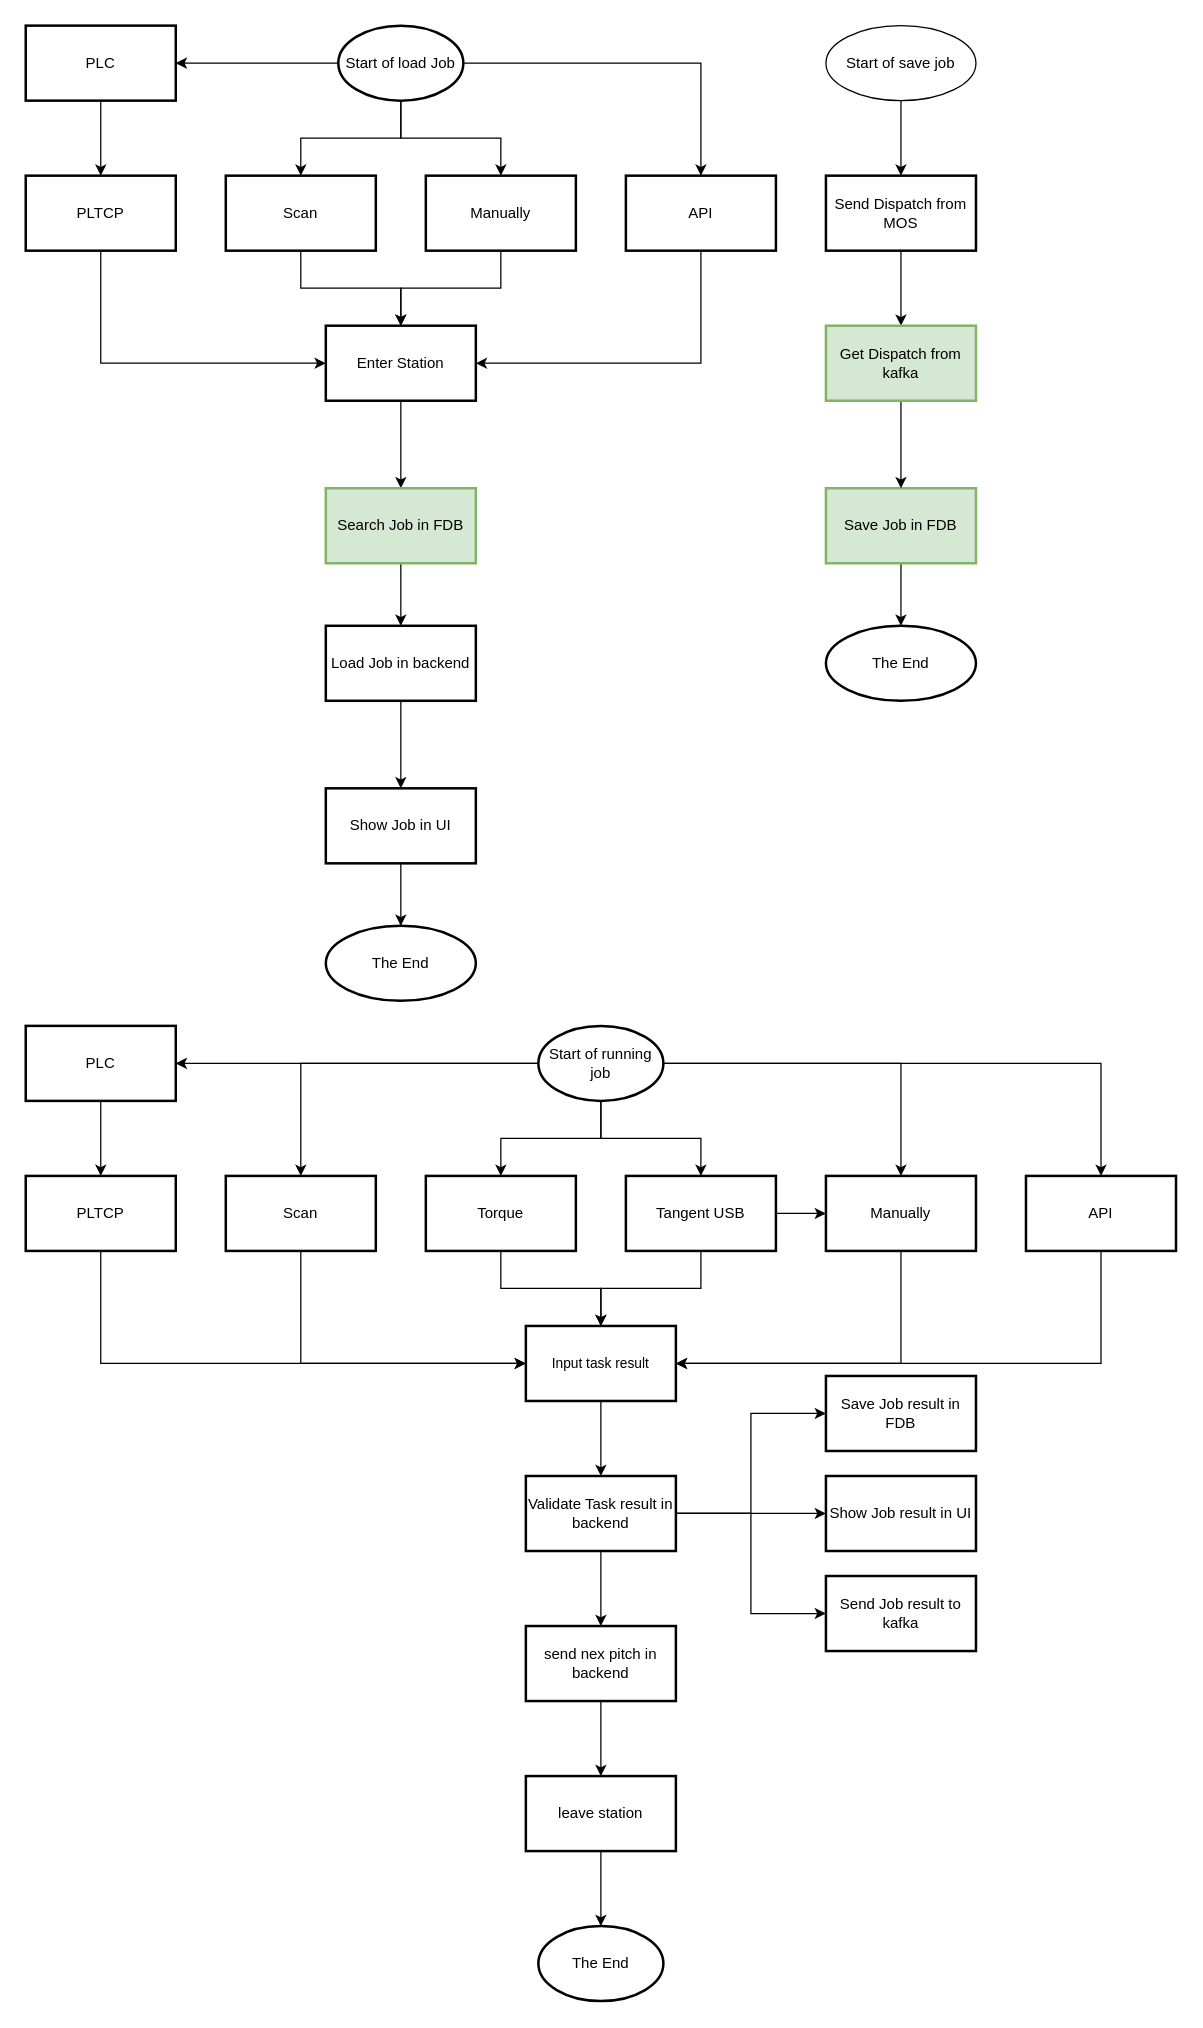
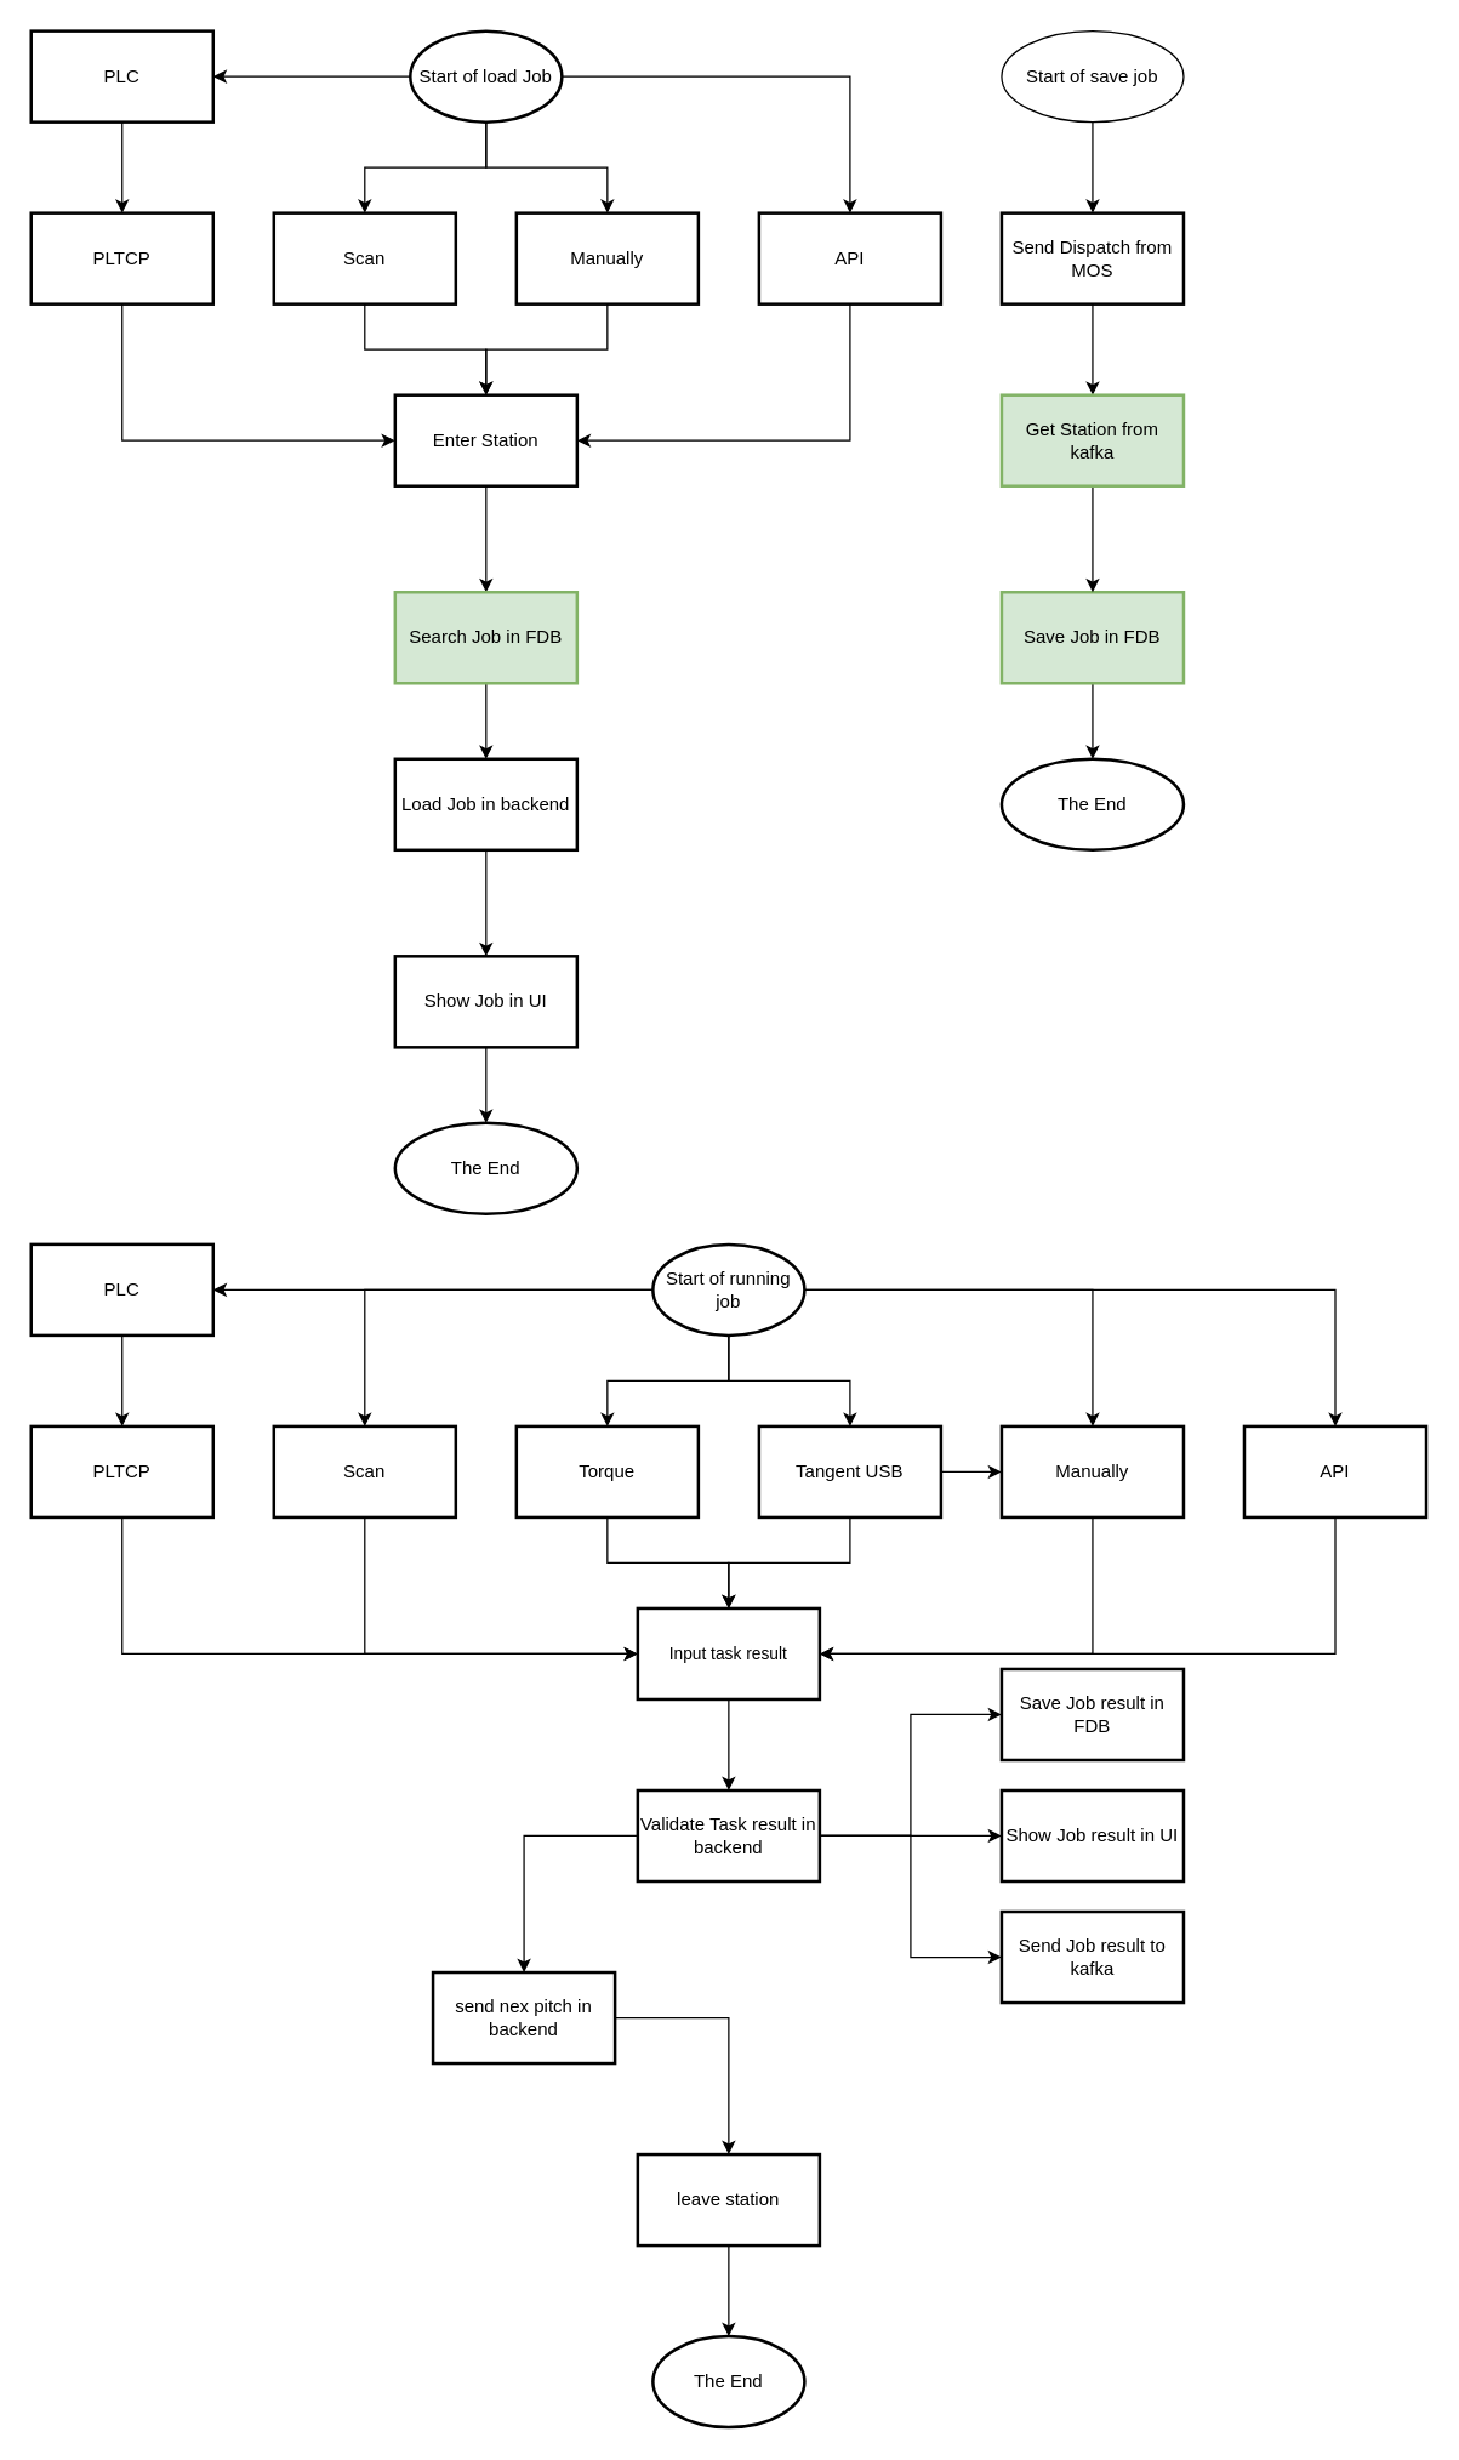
- <mxCell id="68" value="Get Dispatch from kafka" style="whiteSpace=wrap;html=1;strokeWidth=2;fillColor=#d5e8d4;strokeColor=#82b366;" parent="1" vertex="1"><mxGeometry x="660" y="260" width="120" height="60" as="geometry" /></mxCell>
+ <mxCell id="68" value="Get Station from kafka" style="whiteSpace=wrap;html=1;strokeWidth=2;fillColor=#d5e8d4;strokeColor=#82b366;" parent="1" vertex="1"><mxGeometry x="660" y="260" width="120" height="60" as="geometry" /></mxCell>
- <mxCell id="24" value="send nex pitch in backend" style="whiteSpace=wrap;html=1;strokeWidth=2;" parent="1" vertex="1"><mxGeometry x="420" y="1300" width="120" height="60" as="geometry" /></mxCell>
+ <mxCell id="24" value="send nex pitch in backend" style="whiteSpace=wrap;html=1;strokeWidth=2;" parent="1" vertex="1"><mxGeometry x="285" y="1300" width="120" height="60" as="geometry" /></mxCell>
